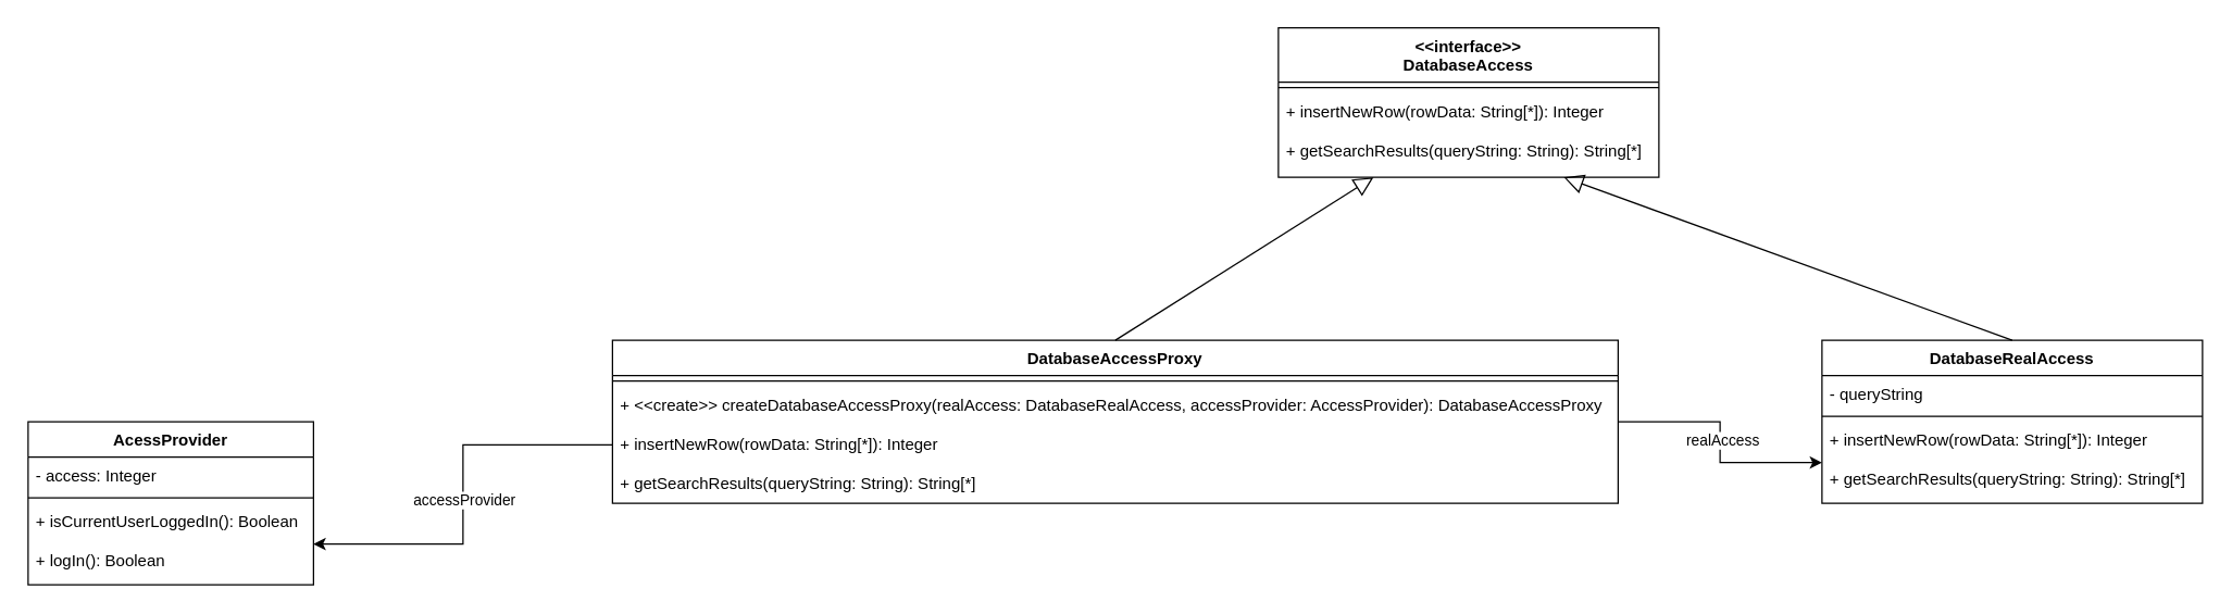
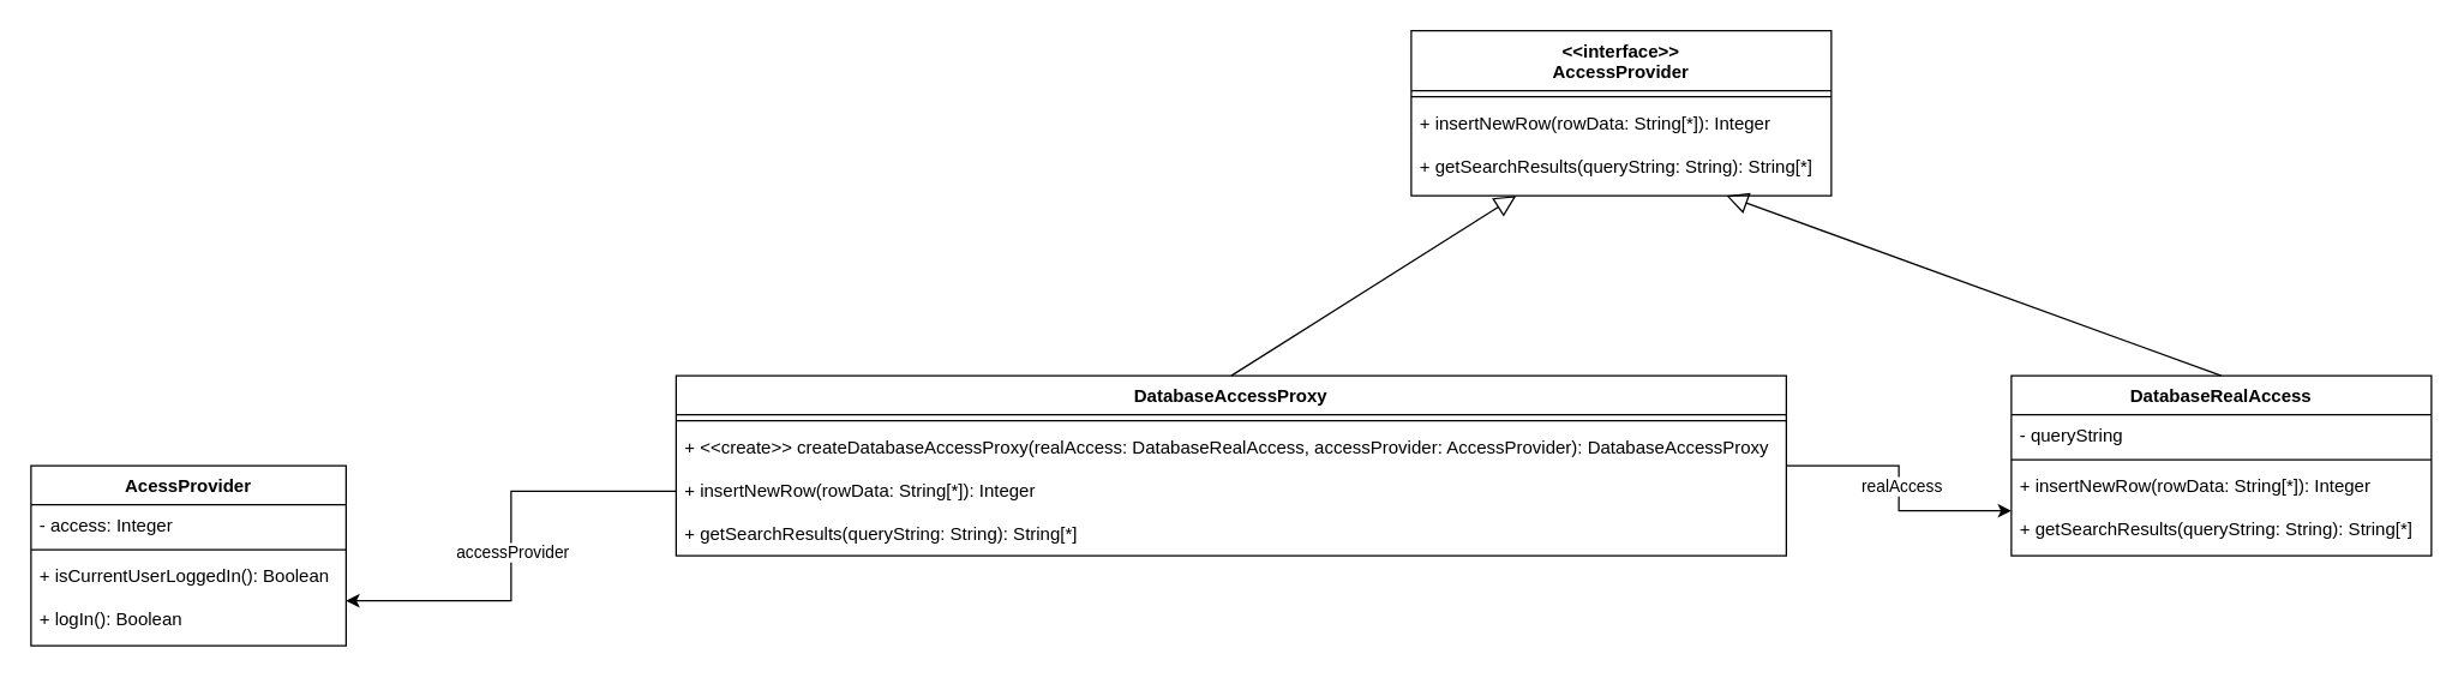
- <mxCell id="2" value="&lt;div&gt;&amp;lt;&amp;lt;interface&amp;gt;&amp;gt;&lt;/div&gt;&lt;div&gt;DatabaseAccess&lt;br&gt;&lt;/div&gt;" style="swimlane;fontStyle=1;align=center;verticalAlign=top;childLayout=stackLayout;horizontal=1;startSize=40;horizontalStack=0;resizeParent=1;resizeParentMax=0;resizeLast=0;collapsible=1;marginBottom=0;whiteSpace=wrap;html=1;" vertex="1" parent="1"><mxGeometry x="940" y="20" width="280" height="110" as="geometry" /></mxCell>
+ <mxCell id="2" value="&lt;div&gt;&amp;lt;&amp;lt;interface&amp;gt;&amp;gt;&lt;/div&gt;&lt;div&gt;AccessProvider&lt;br&gt;&lt;/div&gt;" style="swimlane;fontStyle=1;align=center;verticalAlign=top;childLayout=stackLayout;horizontal=1;startSize=40;horizontalStack=0;resizeParent=1;resizeParentMax=0;resizeLast=0;collapsible=1;marginBottom=0;whiteSpace=wrap;html=1;" vertex="1" parent="1"><mxGeometry x="940" y="20" width="280" height="110" as="geometry" /></mxCell>
